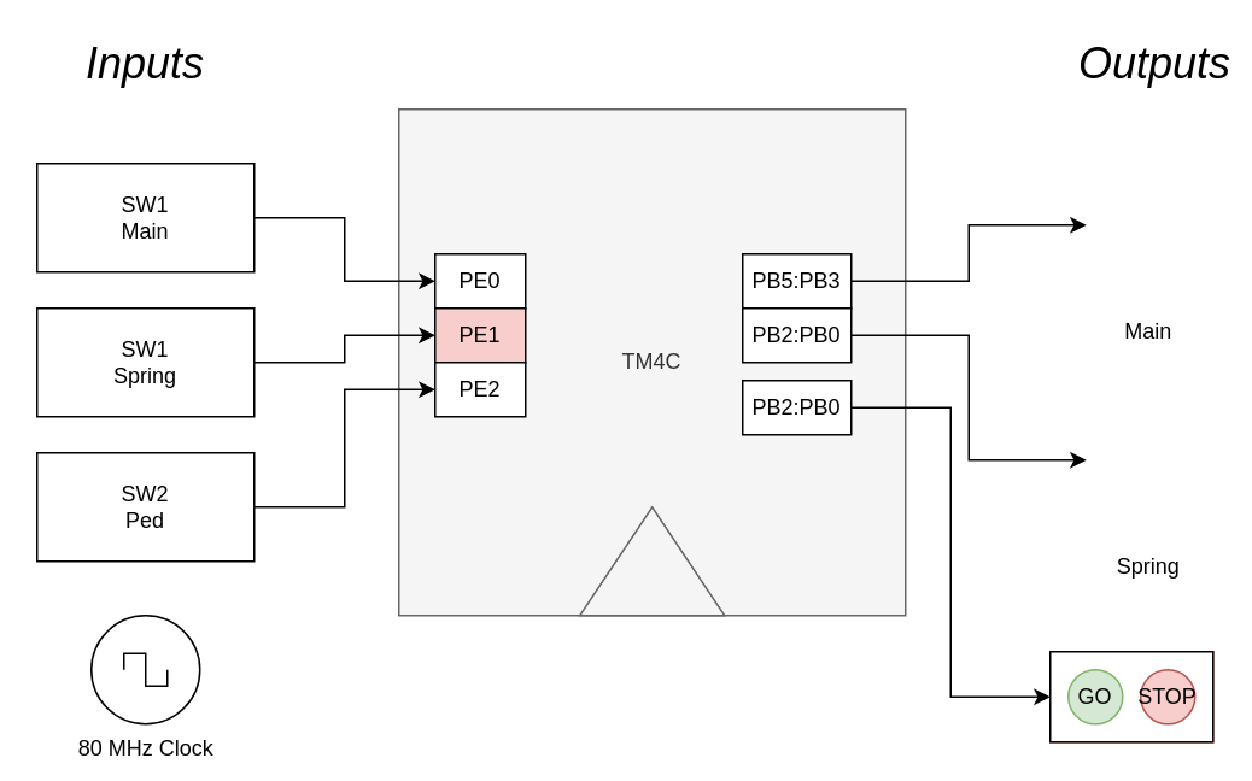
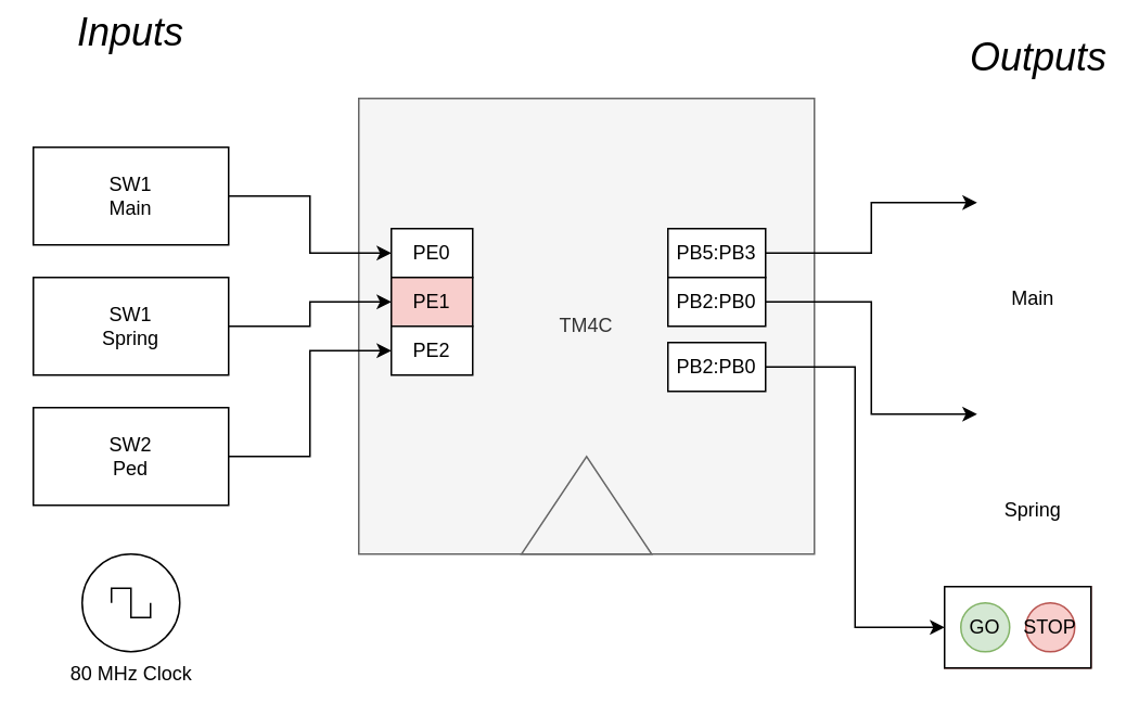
- <mxCell id="12" value="Inputs" style="text;html=1;strokeColor=none;fillColor=none;align=center;verticalAlign=middle;whiteSpace=wrap;rounded=0;fontStyle=2;fontSize=24;" vertex="1" parent="1"><mxGeometry x="50" y="20" width="60" height="30" as="geometry" /></mxCell>
+ <mxCell id="12" value="Inputs" style="text;html=1;strokeColor=none;fillColor=none;align=center;verticalAlign=middle;whiteSpace=wrap;rounded=0;fontStyle=2;fontSize=24;" vertex="1" parent="1"><mxGeometry x="50" y="5" width="60" height="30" as="geometry" /></mxCell>
